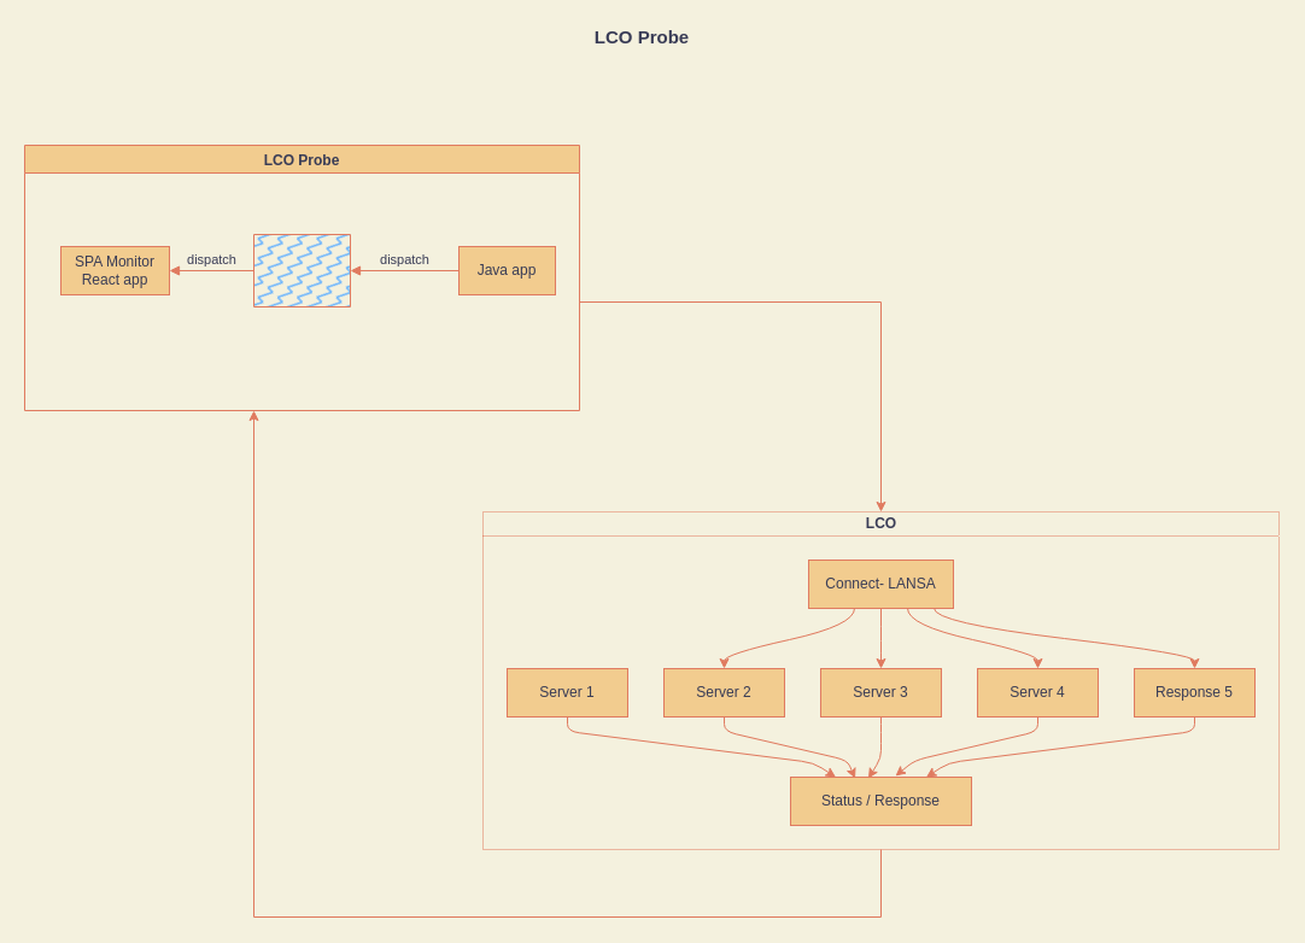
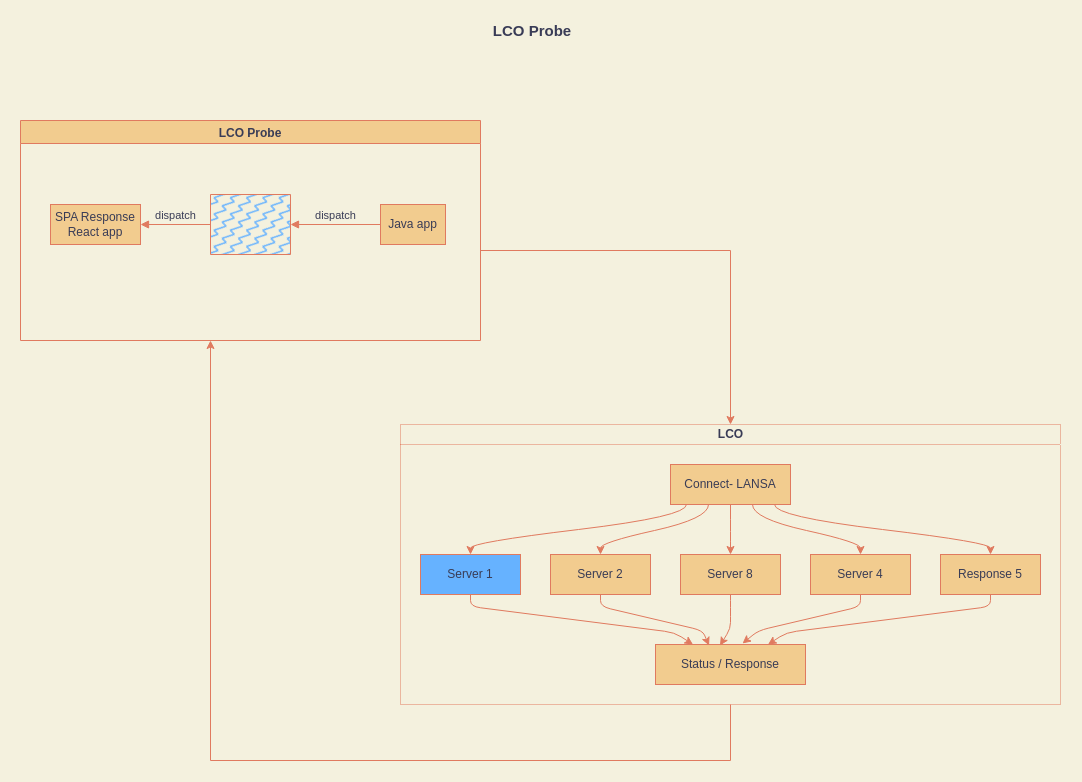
- <mxCell id="24" value="SPA Monitor&lt;br&gt;React app" style="whiteSpace=wrap;html=1;fillColor=#F2CC8F;strokeColor=#E07A5F;fontColor=#393C56;" vertex="1" parent="22"><mxGeometry x="30" y="84" width="90" height="40" as="geometry" /></mxCell>
+ <mxCell id="24" value="SPA Response&lt;br&gt;React app" style="whiteSpace=wrap;html=1;fillColor=#F2CC8F;strokeColor=#E07A5F;fontColor=#393C56;" vertex="1" parent="22"><mxGeometry x="30" y="84" width="90" height="40" as="geometry" /></mxCell>
- <mxCell id="23" value="Java app" style="whiteSpace=wrap;html=1;fillColor=#F2CC8F;strokeColor=#E07A5F;fontColor=#393C56;" vertex="1" parent="22"><mxGeometry x="360" y="84" width="80" height="40" as="geometry" /></mxCell>
+ <mxCell id="23" value="Java app" style="whiteSpace=wrap;html=1;fillColor=#F2CC8F;strokeColor=#E07A5F;fontColor=#393C56;" vertex="1" parent="22"><mxGeometry x="360" y="84" width="65" height="40" as="geometry" /></mxCell>
+ <mxCell id="5" value="" style="html=1;curved=1;noEdgeStyle=1;orthogonal=1;labelBackgroundColor=#F4F1DE;strokeColor=#E07A5F;fontColor=#393C56;" parent="2" source="3" target="4" edge="1"><mxGeometry relative="1" as="geometry"><Array as="points"><mxPoint x="286" y="92" /><mxPoint x="70" y="118" /></Array></mxGeometry></mxCell>
- <mxCell id="4" value="Server 1" style="whiteSpace=wrap;html=1;fillColor=#F2CC8F;strokeColor=#E07A5F;fontColor=#393C56;" parent="2" vertex="1"><mxGeometry x="20" y="130" width="100" height="40" as="geometry" /></mxCell>
+ <mxCell id="4" value="Server 1" style="whiteSpace=wrap;html=1;fillColor=#66b2ff;strokeColor=#E07A5F;fontColor=#393C56;" parent="2" vertex="1"><mxGeometry x="20" y="130" width="100" height="40" as="geometry" /></mxCell>
- <mxCell id="9" value="Server 3" style="whiteSpace=wrap;html=1;fillColor=#F2CC8F;strokeColor=#E07A5F;fontColor=#393C56;" parent="2" vertex="1"><mxGeometry x="280" y="130" width="100" height="40" as="geometry" /></mxCell>
+ <mxCell id="9" value="Server 8" style="whiteSpace=wrap;html=1;fillColor=#F2CC8F;strokeColor=#E07A5F;fontColor=#393C56;" parent="2" vertex="1"><mxGeometry x="280" y="130" width="100" height="40" as="geometry" /></mxCell>
